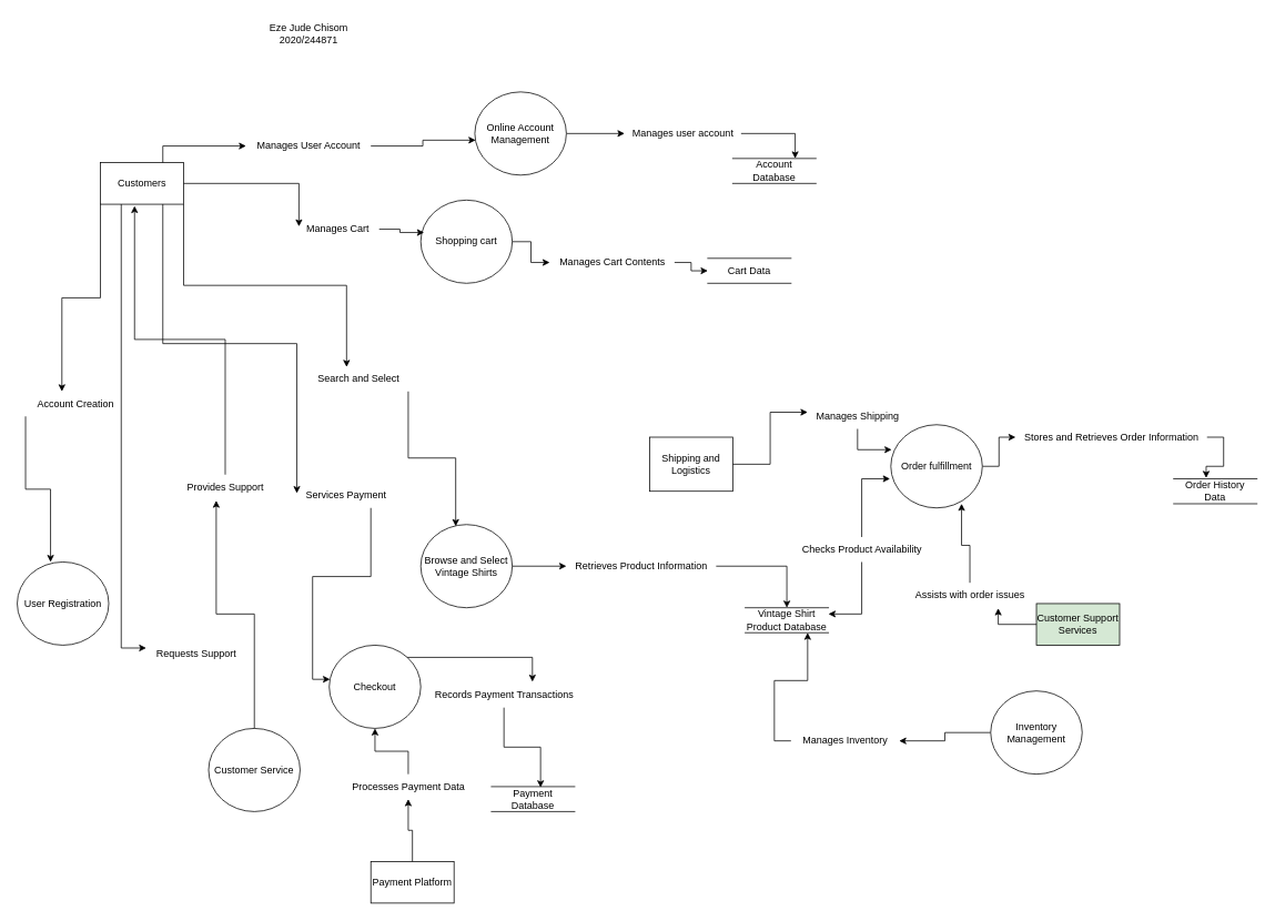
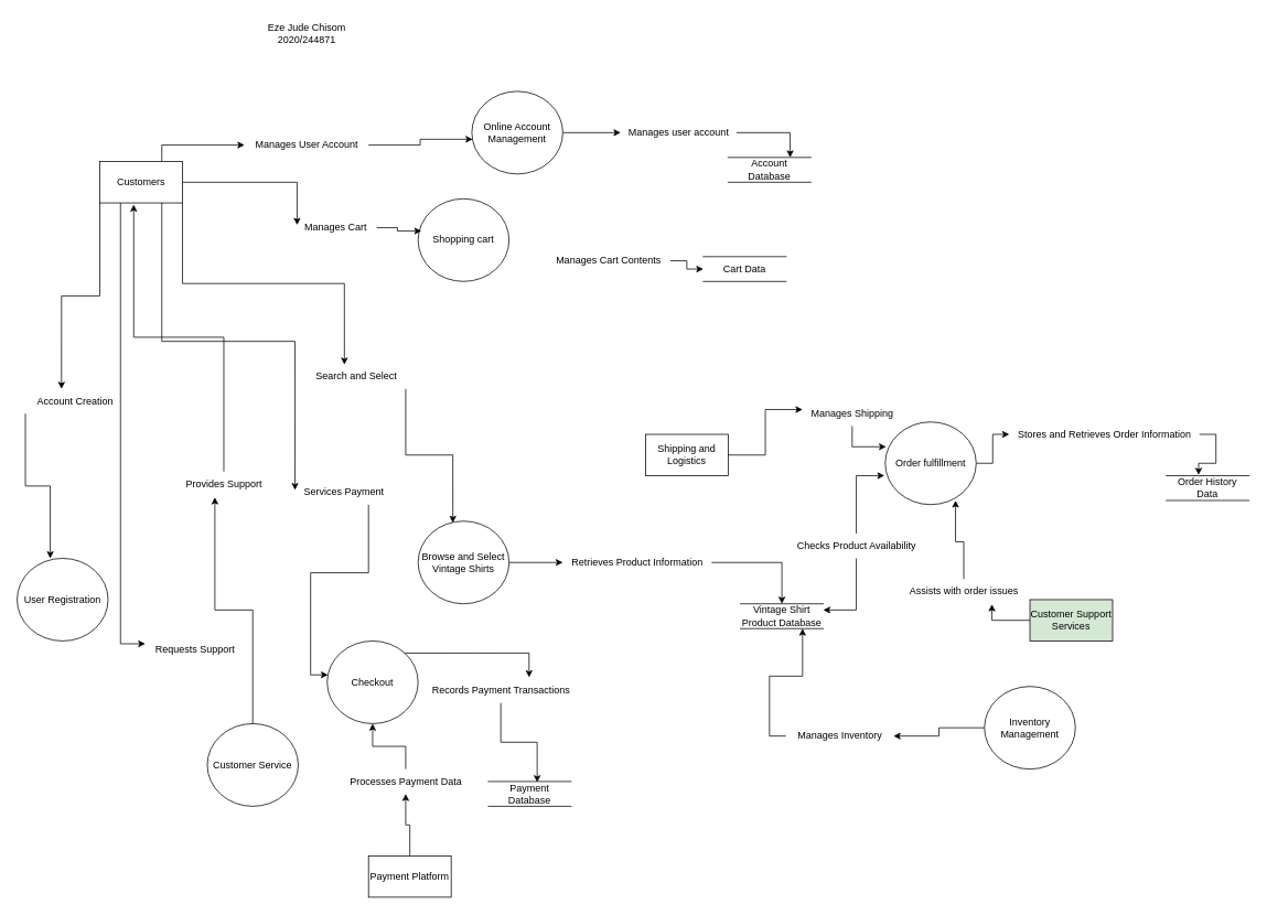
- <mxCell id="67" value="" style="edgeStyle=orthogonalEdgeStyle;rounded=0;orthogonalLoop=1;jettySize=auto;html=1;exitX=1;exitY=0.5;exitDx=0;exitDy=0;" edge="1" parent="1" source="28" target="68"><mxGeometry relative="1" as="geometry"><mxPoint x="615" y="290" as="sourcePoint" /><mxPoint x="730" y="315" as="targetPoint" /></mxGeometry></mxCell>
- <mxCell id="3" value="Shipping and Logistics" style="html=1;dashed=0;whiteSpace=wrap;" vertex="1" parent="1"><mxGeometry x="780" y="525" width="100" height="65" as="geometry" /></mxCell>
+ <mxCell id="3" value="Shipping and Logistics" style="html=1;dashed=0;whiteSpace=wrap;" vertex="1" parent="1"><mxGeometry x="780" y="525" width="100" height="50" as="geometry" /></mxCell>
